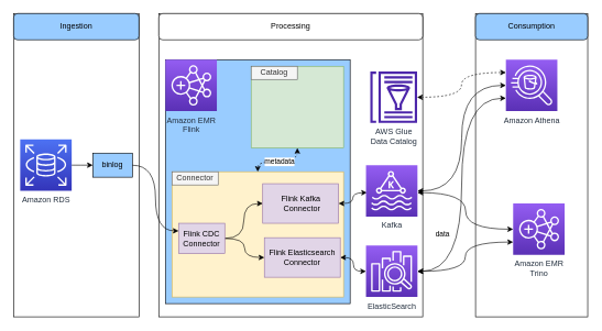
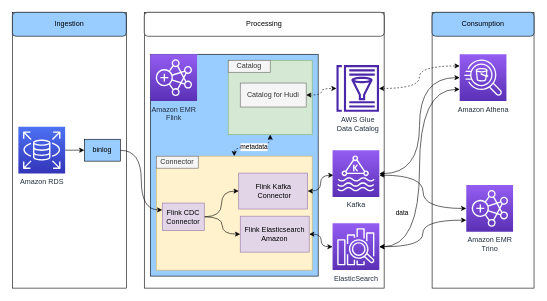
+ <mxCell id="25" style="edgeStyle=orthogonalEdgeStyle;orthogonalLoop=1;jettySize=auto;html=1;exitX=1;exitY=0.5;exitDx=0;exitDy=0;dashed=1;startArrow=classic;startFill=1;curved=1;" edge="1" parent="1" source="26" target="12"><mxGeometry relative="1" as="geometry" /></mxCell>
+ <mxCell id="26" value="Catalog for Hudi" style="rounded=0;whiteSpace=wrap;html=1;fillColor=#f5f5f5;strokeColor=#666666;fontColor=#333333;" vertex="1" parent="1"><mxGeometry x="400" y="138" width="110" height="40" as="geometry" /></mxCell>
- <mxCell id="24" value="Flink Kafka&lt;br&gt;&amp;nbsp;Connector" style="rounded=0;whiteSpace=wrap;html=1;fillColor=#e1d5e7;strokeColor=#9673a6;" vertex="1" parent="1"><mxGeometry x="397.5" y="278.13" width="115" height="60" as="geometry" /></mxCell>
+ <mxCell id="24" value="Flink Kafka&lt;br&gt;&amp;nbsp;Connector" style="rounded=0;whiteSpace=wrap;html=1;fillColor=#e1d5e7;strokeColor=#9673a6;" vertex="1" parent="1"><mxGeometry x="397.5" y="288.13" width="115" height="60" as="geometry" /></mxCell>
- <mxCell id="35" value="Flink Elasticsearch Connector" style="rounded=0;whiteSpace=wrap;html=1;fillColor=#e1d5e7;strokeColor=#9673a6;" vertex="1" parent="1"><mxGeometry x="400" y="360" width="115" height="60" as="geometry" /></mxCell>
+ <mxCell id="35" value="Flink Elasticsearch Amazon" style="rounded=0;whiteSpace=wrap;html=1;fillColor=#e1d5e7;strokeColor=#9673a6;" vertex="1" parent="1"><mxGeometry x="400" y="360" width="115" height="60" as="geometry" /></mxCell>
